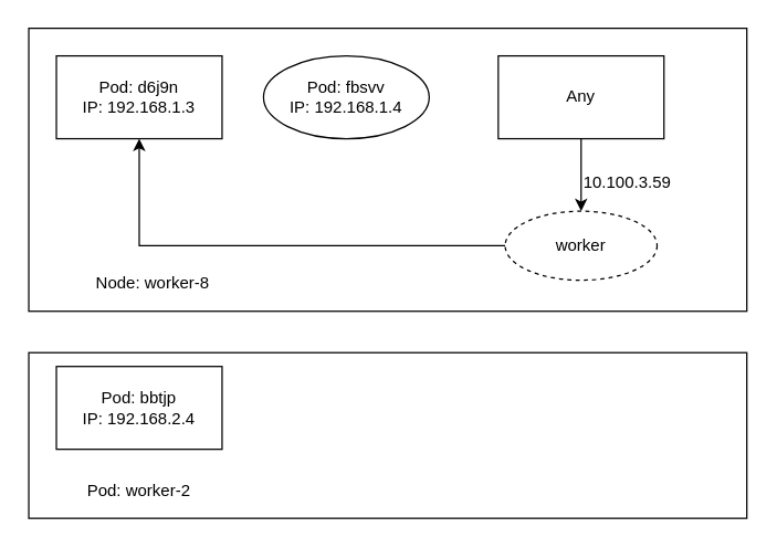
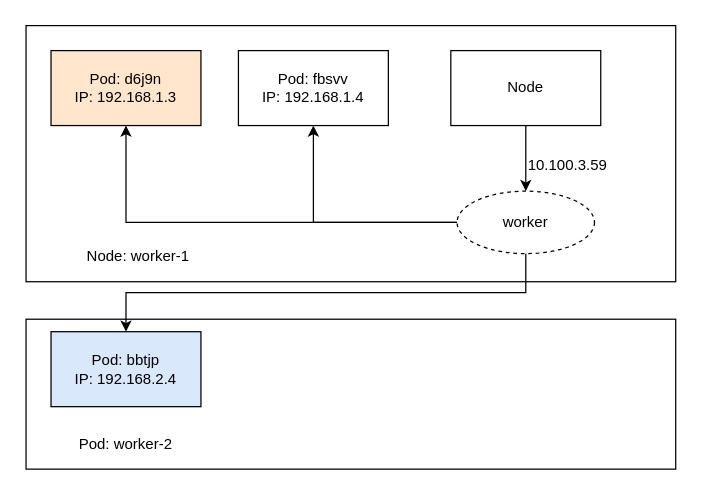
- <mxCell id="4" value="Pod: d6j9n&lt;br&gt;IP:&amp;nbsp;192.168.1.3&lt;br&gt;" style="rounded=0;whiteSpace=wrap;html=1;" vertex="1" parent="1"><mxGeometry x="40" y="40" width="120" height="60" as="geometry" /></mxCell>
+ <mxCell id="4" value="Pod: d6j9n&lt;br&gt;IP:&amp;nbsp;192.168.1.3&lt;br&gt;" style="rounded=0;whiteSpace=wrap;html=1;fillColor=#ffe6cc;" vertex="1" parent="1"><mxGeometry x="40" y="40" width="120" height="60" as="geometry" /></mxCell>
- <mxCell id="5" value="Pod: fbsvv&lt;br&gt;IP:&amp;nbsp;192.168.1.4&lt;br&gt;" style="ellipse;whiteSpace=wrap;html=1;" vertex="1" parent="1"><mxGeometry x="190" y="40" width="120" height="60" as="geometry" /></mxCell>
+ <mxCell id="5" value="Pod: fbsvv&lt;br&gt;IP:&amp;nbsp;192.168.1.4&lt;br&gt;" style="rounded=0;whiteSpace=wrap;html=1;" vertex="1" parent="1"><mxGeometry x="190" y="40" width="120" height="60" as="geometry" /></mxCell>
- <mxCell id="10" value="Any" style="rounded=0;whiteSpace=wrap;html=1;" vertex="1" parent="1"><mxGeometry x="360" y="40" width="120" height="60" as="geometry" /></mxCell>
+ <mxCell id="10" value="Node" style="rounded=0;whiteSpace=wrap;html=1;" vertex="1" parent="1"><mxGeometry x="360" y="40" width="120" height="60" as="geometry" /></mxCell>
+ <mxCell id="11" style="edgeStyle=orthogonalEdgeStyle;rounded=0;orthogonalLoop=1;jettySize=auto;html=1;exitX=0;exitY=0.5;exitDx=0;exitDy=0;entryX=0.5;entryY=1;entryDx=0;entryDy=0;" edge="1" parent="1" source="14" target="5"><mxGeometry relative="1" as="geometry" /></mxCell>
- <mxCell id="3" value="Node: worker-8" style="text;html=1;strokeColor=none;fillColor=none;align=center;verticalAlign=middle;whiteSpace=wrap;rounded=0;" vertex="1" parent="1"><mxGeometry x="50" y="195" width="120" height="20" as="geometry" /></mxCell>
+ <mxCell id="3" value="Node: worker-1" style="text;html=1;strokeColor=none;fillColor=none;align=center;verticalAlign=middle;whiteSpace=wrap;rounded=0;" vertex="1" parent="1"><mxGeometry x="50" y="195" width="120" height="20" as="geometry" /></mxCell>
+ <mxCell id="13" style="edgeStyle=orthogonalEdgeStyle;rounded=0;orthogonalLoop=1;jettySize=auto;html=1;exitX=0.5;exitY=1;exitDx=0;exitDy=0;" edge="1" parent="1" source="14" target="8"><mxGeometry relative="1" as="geometry" /></mxCell>
- <mxCell id="8" value="Pod: bbtjp&lt;br&gt;IP:&amp;nbsp;192.168.2.4&lt;br&gt;" style="rounded=0;whiteSpace=wrap;html=1;" vertex="1" parent="1"><mxGeometry x="40" y="265" width="120" height="60" as="geometry" /></mxCell>
+ <mxCell id="8" value="Pod: bbtjp&lt;br&gt;IP:&amp;nbsp;192.168.2.4&lt;br&gt;" style="rounded=0;whiteSpace=wrap;html=1;fillColor=#dae8fc;" vertex="1" parent="1"><mxGeometry x="40" y="265" width="120" height="60" as="geometry" /></mxCell>
